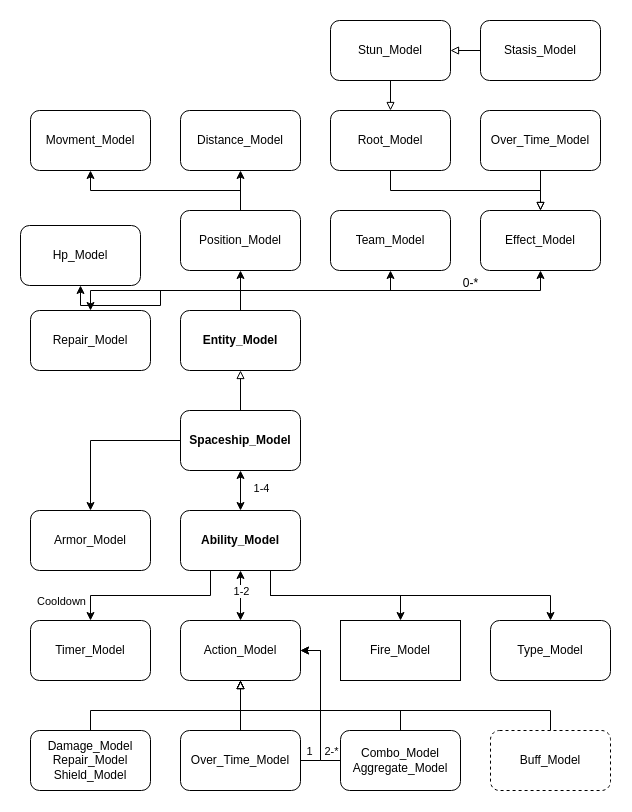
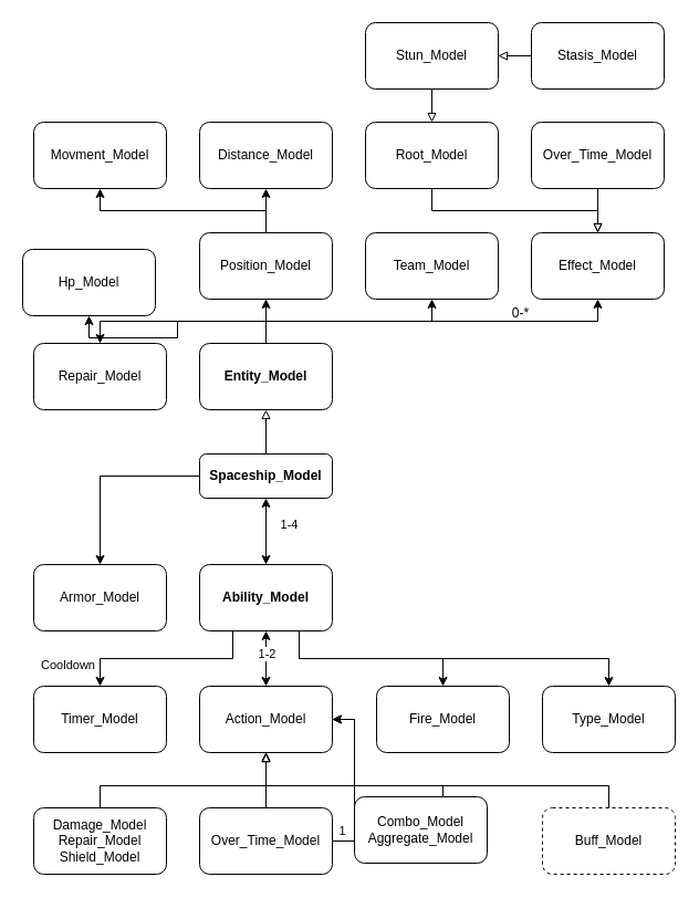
- <mxCell id="6" value="&lt;b&gt;Spaceship_Model&lt;/b&gt;" style="rounded=1;whiteSpace=wrap;html=1;" parent="1" vertex="1"><mxGeometry x="180" y="410" width="120" height="60" as="geometry" /></mxCell>
+ <mxCell id="6" value="&lt;b&gt;Spaceship_Model&lt;/b&gt;" style="rounded=1;whiteSpace=wrap;html=1;" parent="1" vertex="1"><mxGeometry x="180" y="410" width="120" height="40" as="geometry" /></mxCell>
- <mxCell id="29" value="Fire_Model" style="whiteSpace=wrap;html=1;rounded=0;" parent="1" vertex="1"><mxGeometry x="340" y="620" width="120" height="60" as="geometry" /></mxCell>
+ <mxCell id="29" value="Fire_Model" style="rounded=1;whiteSpace=wrap;html=1;" parent="1" vertex="1"><mxGeometry x="340" y="620" width="120" height="60" as="geometry" /></mxCell>
- <mxCell id="41" value="Combo_Model&lt;div&gt;Aggregate_Model&lt;br&gt;&lt;/div&gt;" style="rounded=1;whiteSpace=wrap;html=1;" parent="1" vertex="1"><mxGeometry x="340" y="730" width="120" height="60" as="geometry" /></mxCell>
+ <mxCell id="41" value="Combo_Model&lt;div&gt;Aggregate_Model&lt;br&gt;&lt;/div&gt;" style="rounded=1;whiteSpace=wrap;html=1;" parent="1" vertex="1"><mxGeometry x="320" y="720" width="120" height="60" as="geometry" /></mxCell>
